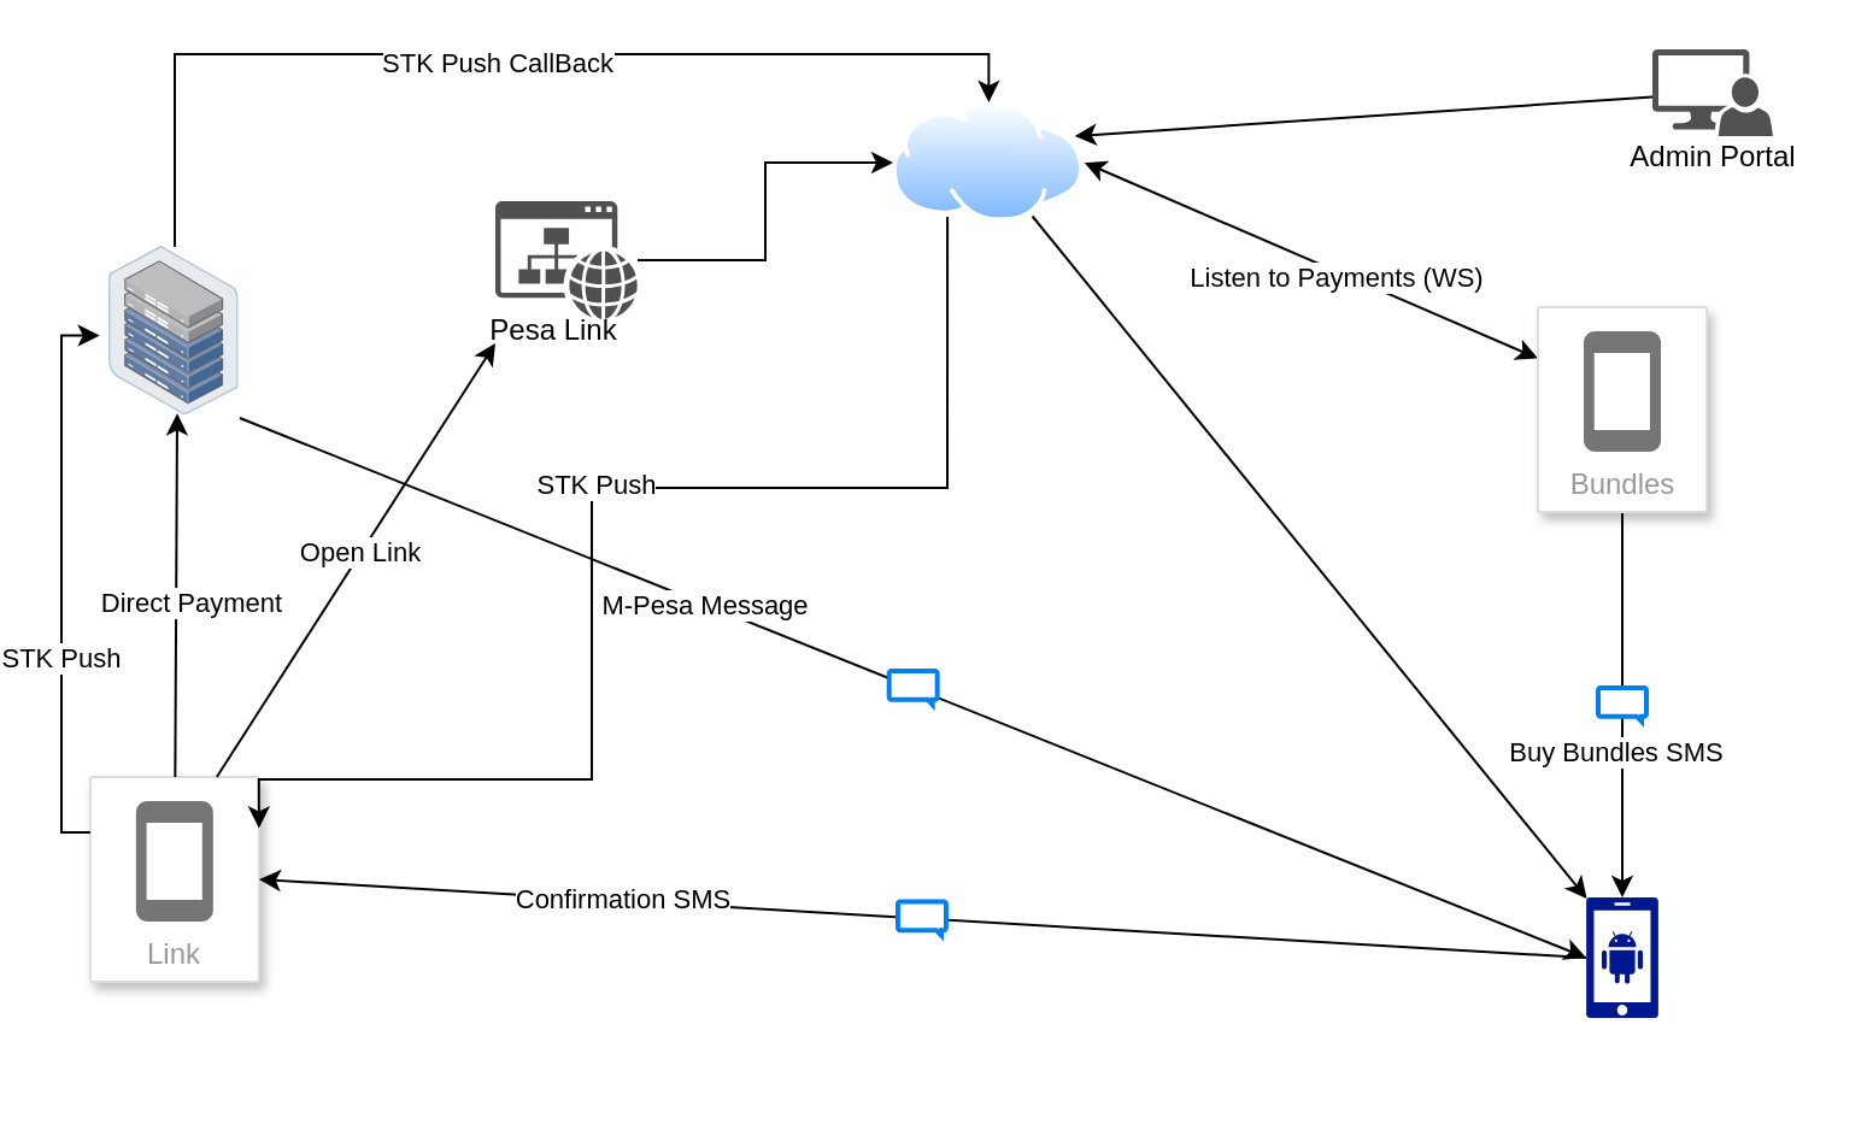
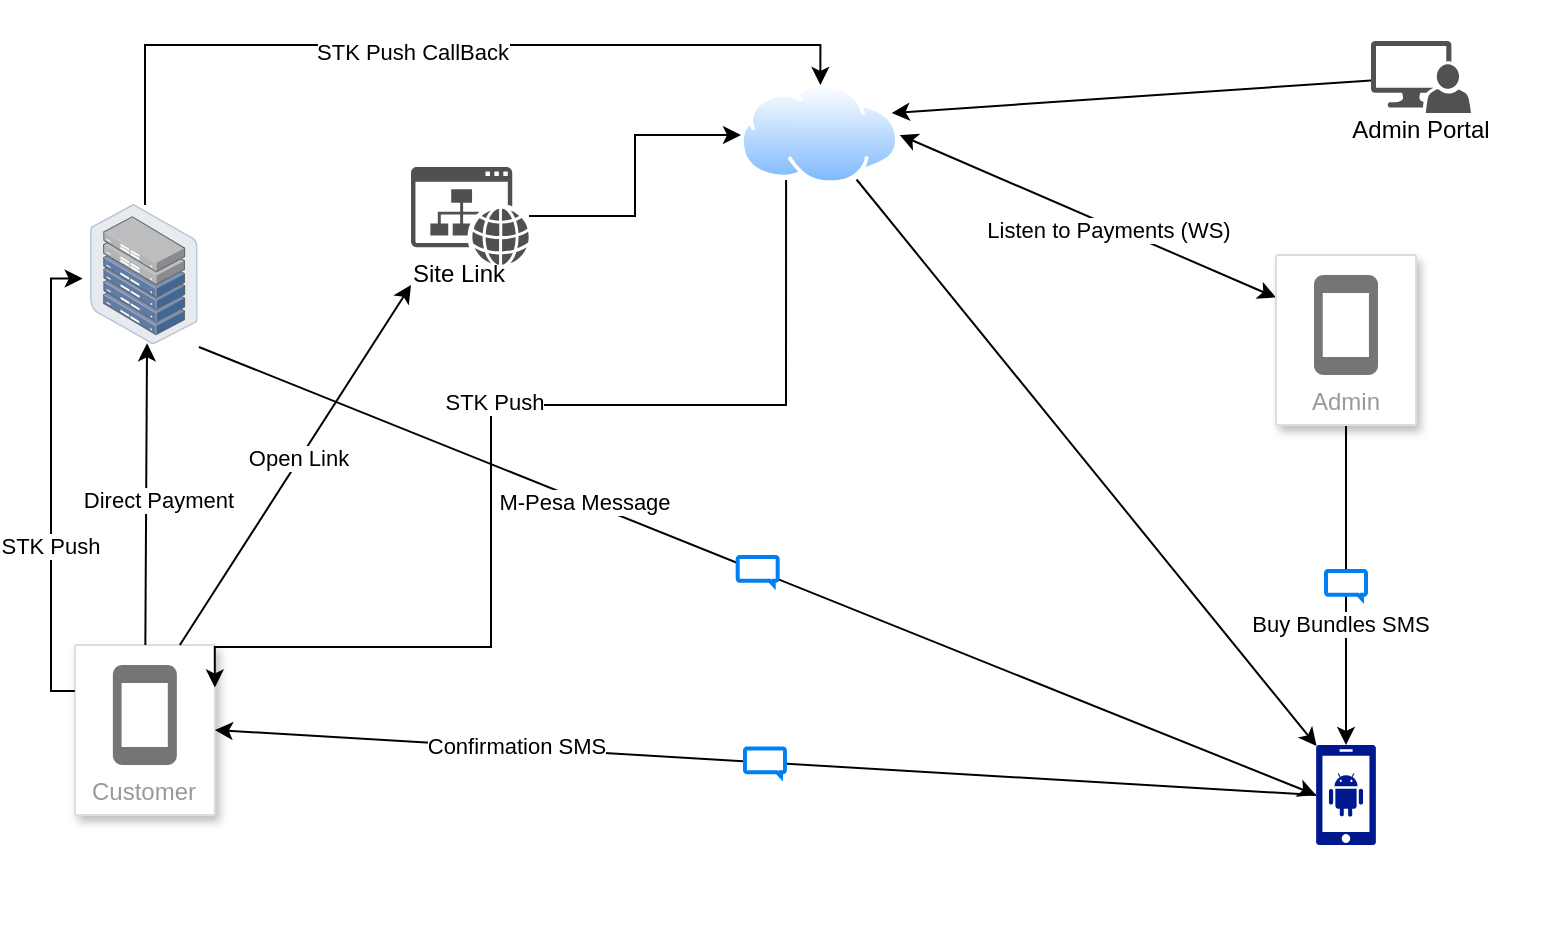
- <mxCell id="34" value="Pesa Link" style="text;html=1;align=center;verticalAlign=middle;resizable=0;points=[];autosize=1;strokeColor=none;fillColor=none;" vertex="1" parent="32"><mxGeometry y="39" width="70" height="30" as="geometry" /></mxCell>
+ <mxCell id="34" value="Site Link" style="text;html=1;align=center;verticalAlign=middle;resizable=0;points=[];autosize=1;strokeColor=none;fillColor=none;" vertex="1" parent="32"><mxGeometry y="39" width="70" height="30" as="geometry" /></mxCell>
- <mxCell id="25" value="Bundles" style="strokeColor=#dddddd;shadow=1;strokeWidth=1;rounded=1;absoluteArcSize=1;arcSize=2;labelPosition=center;verticalLabelPosition=middle;align=center;verticalAlign=bottom;spacingLeft=0;fontColor=#999999;fontSize=12;whiteSpace=wrap;spacingBottom=2;html=1;" vertex="1" parent="24"><mxGeometry x="15" y="-35" width="70" height="85" as="geometry" /></mxCell>
+ <mxCell id="25" value="Admin" style="strokeColor=#dddddd;shadow=1;strokeWidth=1;rounded=1;absoluteArcSize=1;arcSize=2;labelPosition=center;verticalLabelPosition=middle;align=center;verticalAlign=bottom;spacingLeft=0;fontColor=#999999;fontSize=12;whiteSpace=wrap;spacingBottom=2;html=1;" vertex="1" parent="24"><mxGeometry x="15" y="-35" width="70" height="85" as="geometry" /></mxCell>
- <mxCell id="3" value="Link" style="strokeColor=#dddddd;shadow=1;strokeWidth=1;rounded=1;absoluteArcSize=1;arcSize=2;labelPosition=center;verticalLabelPosition=middle;align=center;verticalAlign=bottom;spacingLeft=0;fontColor=#999999;fontSize=12;whiteSpace=wrap;spacingBottom=2;html=1;" parent="1" vertex="1"><mxGeometry x="31.93" y="322" width="70" height="85" as="geometry" /></mxCell>
+ <mxCell id="3" value="Customer" style="strokeColor=#dddddd;shadow=1;strokeWidth=1;rounded=1;absoluteArcSize=1;arcSize=2;labelPosition=center;verticalLabelPosition=middle;align=center;verticalAlign=bottom;spacingLeft=0;fontColor=#999999;fontSize=12;whiteSpace=wrap;spacingBottom=2;html=1;" parent="1" vertex="1"><mxGeometry x="31.93" y="322" width="70" height="85" as="geometry" /></mxCell>
